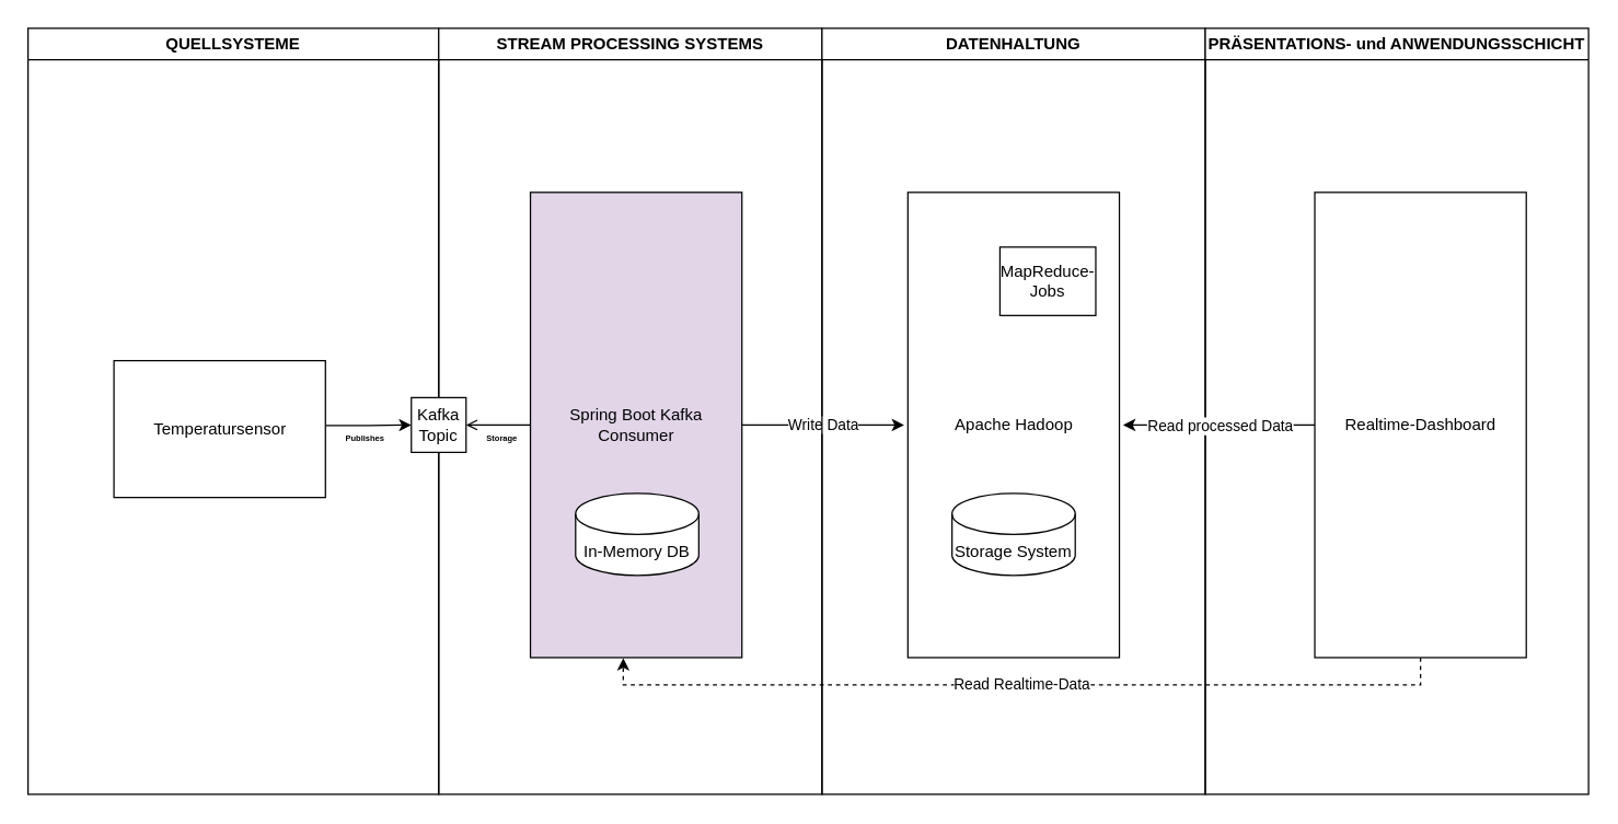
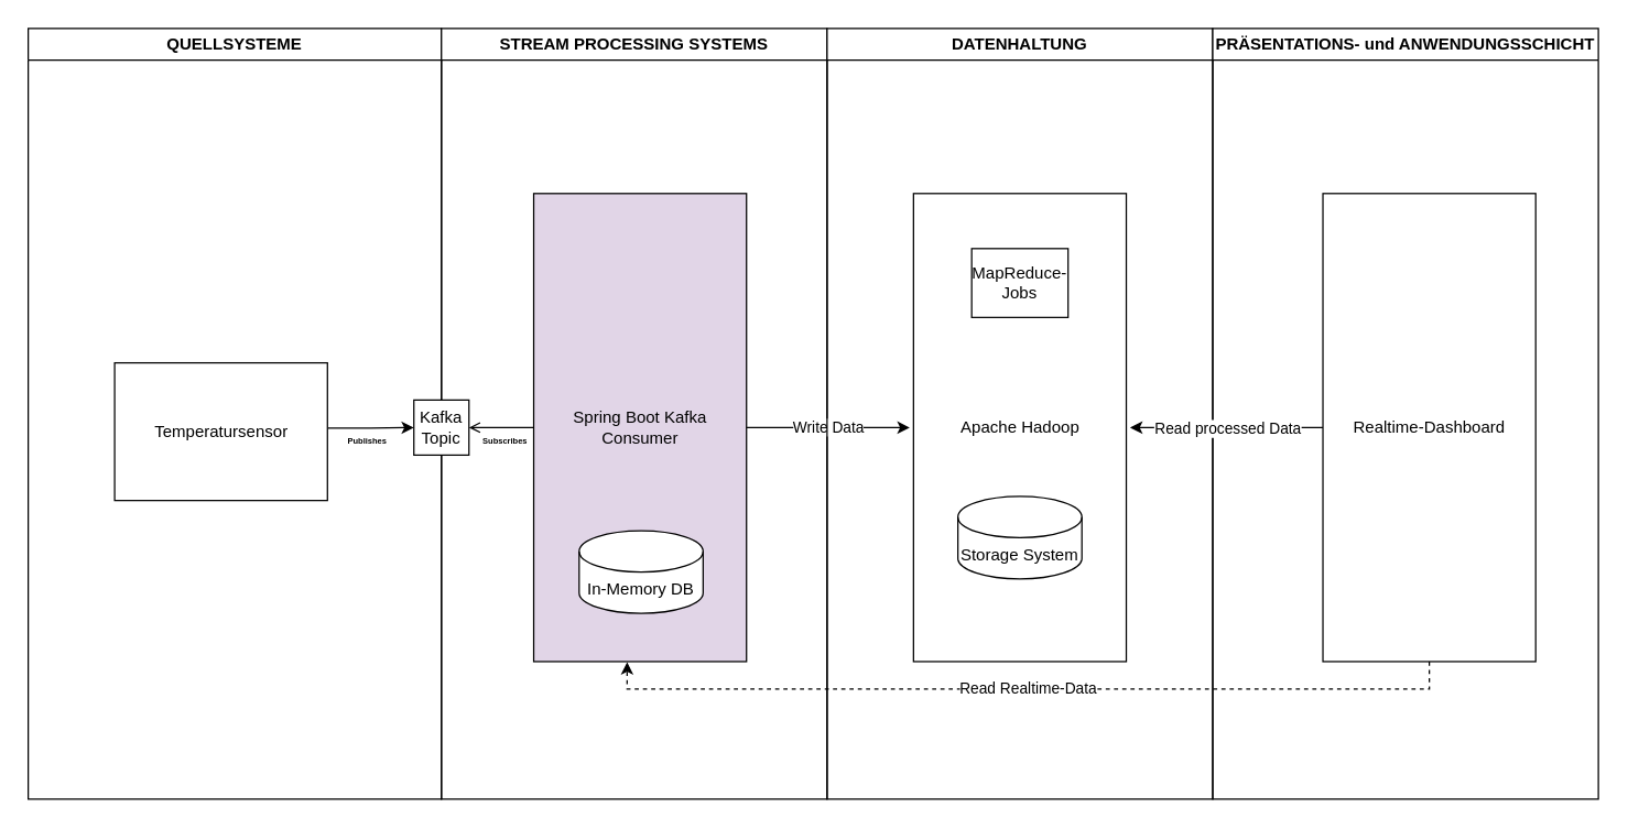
- <mxCell id="14" value="MapReduce-Jobs" style="rounded=0;whiteSpace=wrap;html=1;" vertex="1" parent="12"><mxGeometry x="130" y="160" width="70" height="50" as="geometry" /></mxCell>
+ <mxCell id="14" value="MapReduce-Jobs" style="rounded=0;whiteSpace=wrap;html=1;" vertex="1" parent="12"><mxGeometry x="105" y="160" width="70" height="50" as="geometry" /></mxCell>
- <mxCell id="11" value="Storage" style="text;strokeColor=none;fillColor=none;html=1;fontSize=6;fontStyle=1;verticalAlign=middle;align=center;" vertex="1" parent="5"><mxGeometry x="-4" y="280" width="100" height="40" as="geometry" /></mxCell>
+ <mxCell id="11" value="Subscribes" style="text;strokeColor=none;fillColor=none;html=1;fontSize=6;fontStyle=1;verticalAlign=middle;align=center;" vertex="1" parent="5"><mxGeometry x="-4" y="280" width="100" height="40" as="geometry" /></mxCell>
- <mxCell id="9" value="In-Memory DB" style="shape=cylinder3;whiteSpace=wrap;html=1;boundedLbl=1;backgroundOutline=1;size=15;" vertex="1" parent="5"><mxGeometry x="100" y="340" width="90" height="60" as="geometry" /></mxCell>
+ <mxCell id="9" value="In-Memory DB" style="shape=cylinder3;whiteSpace=wrap;html=1;boundedLbl=1;backgroundOutline=1;size=15;" vertex="1" parent="5"><mxGeometry x="100" y="365" width="90" height="60" as="geometry" /></mxCell>
